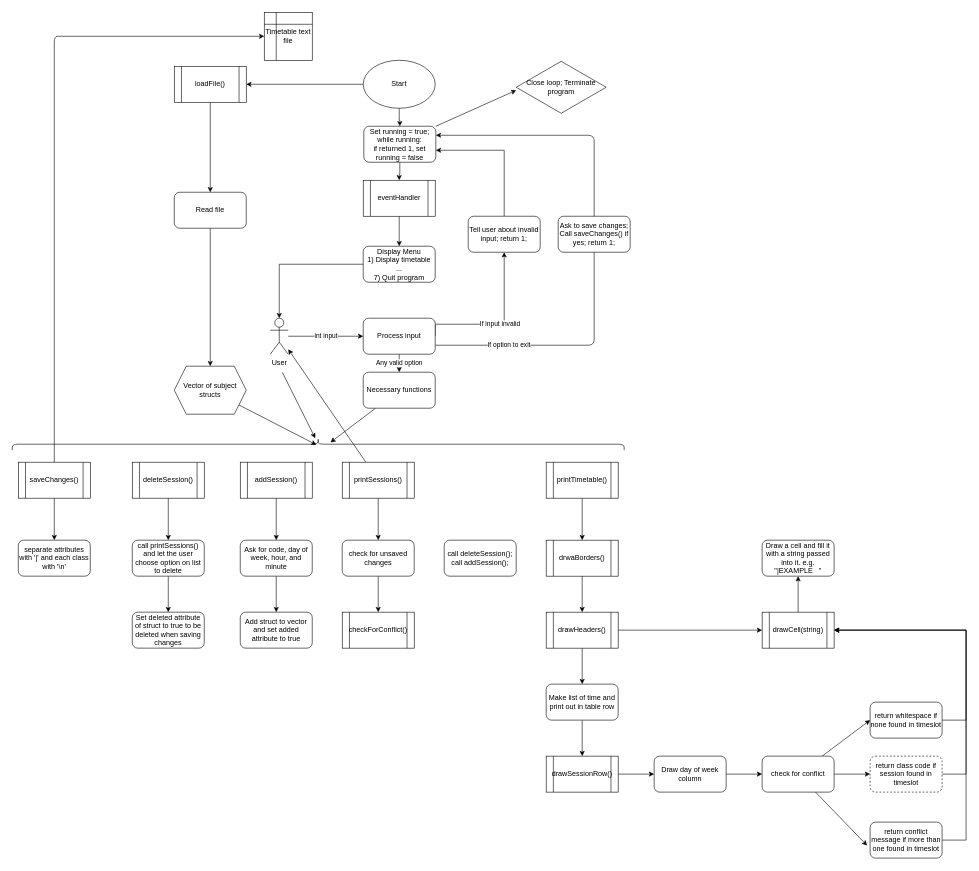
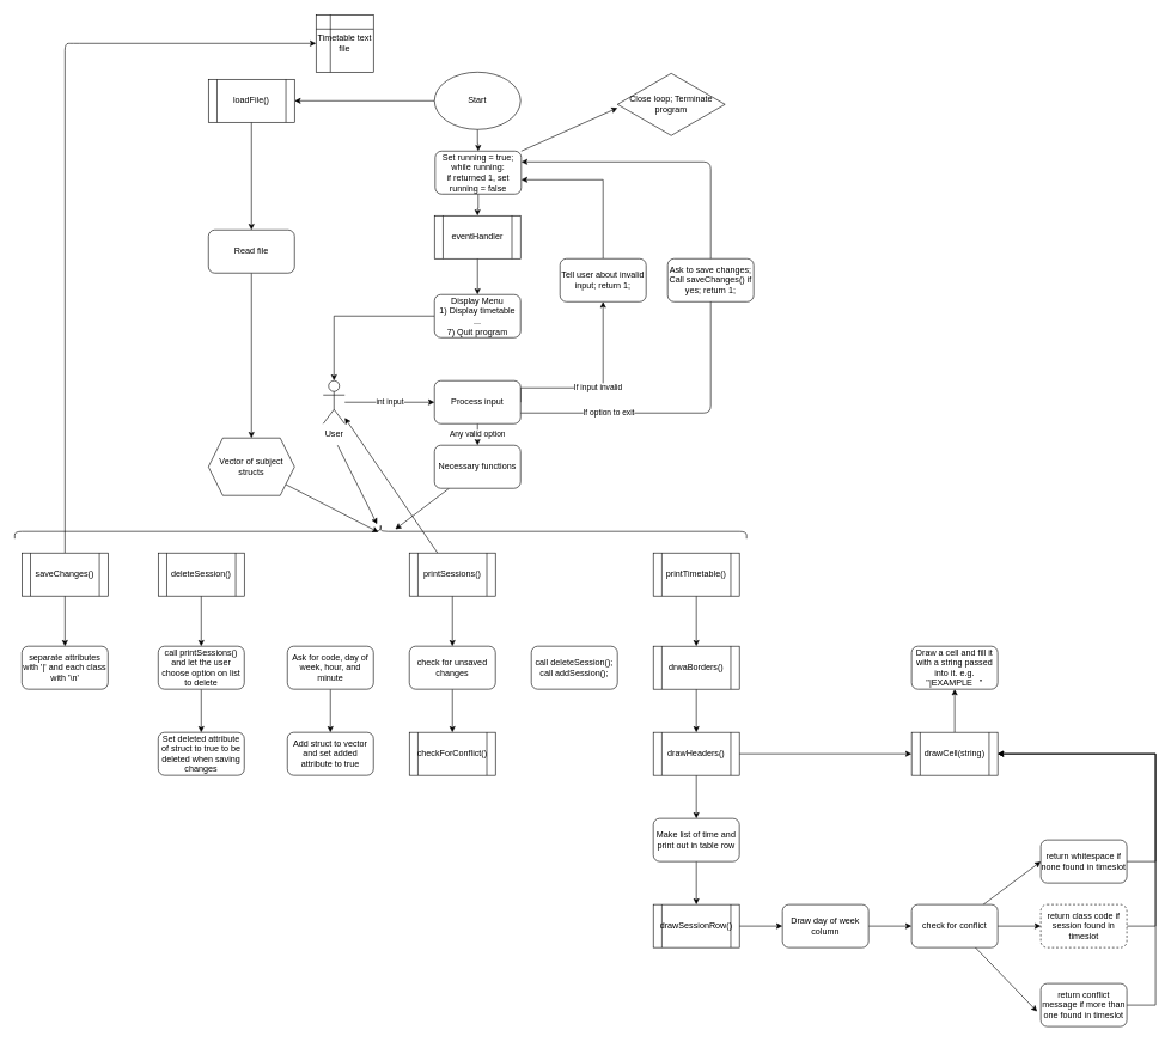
- <mxCell id="34" value="addSession()" style="shape=process;whiteSpace=wrap;html=1;backgroundOutline=1;" parent="1" vertex="1"><mxGeometry x="400" y="770" width="120" height="60" as="geometry" /></mxCell>
- <mxCell id="33" style="edgeStyle=none;html=1;" parent="1" source="34" target="41" edge="1"><mxGeometry relative="1" as="geometry" /></mxCell>
